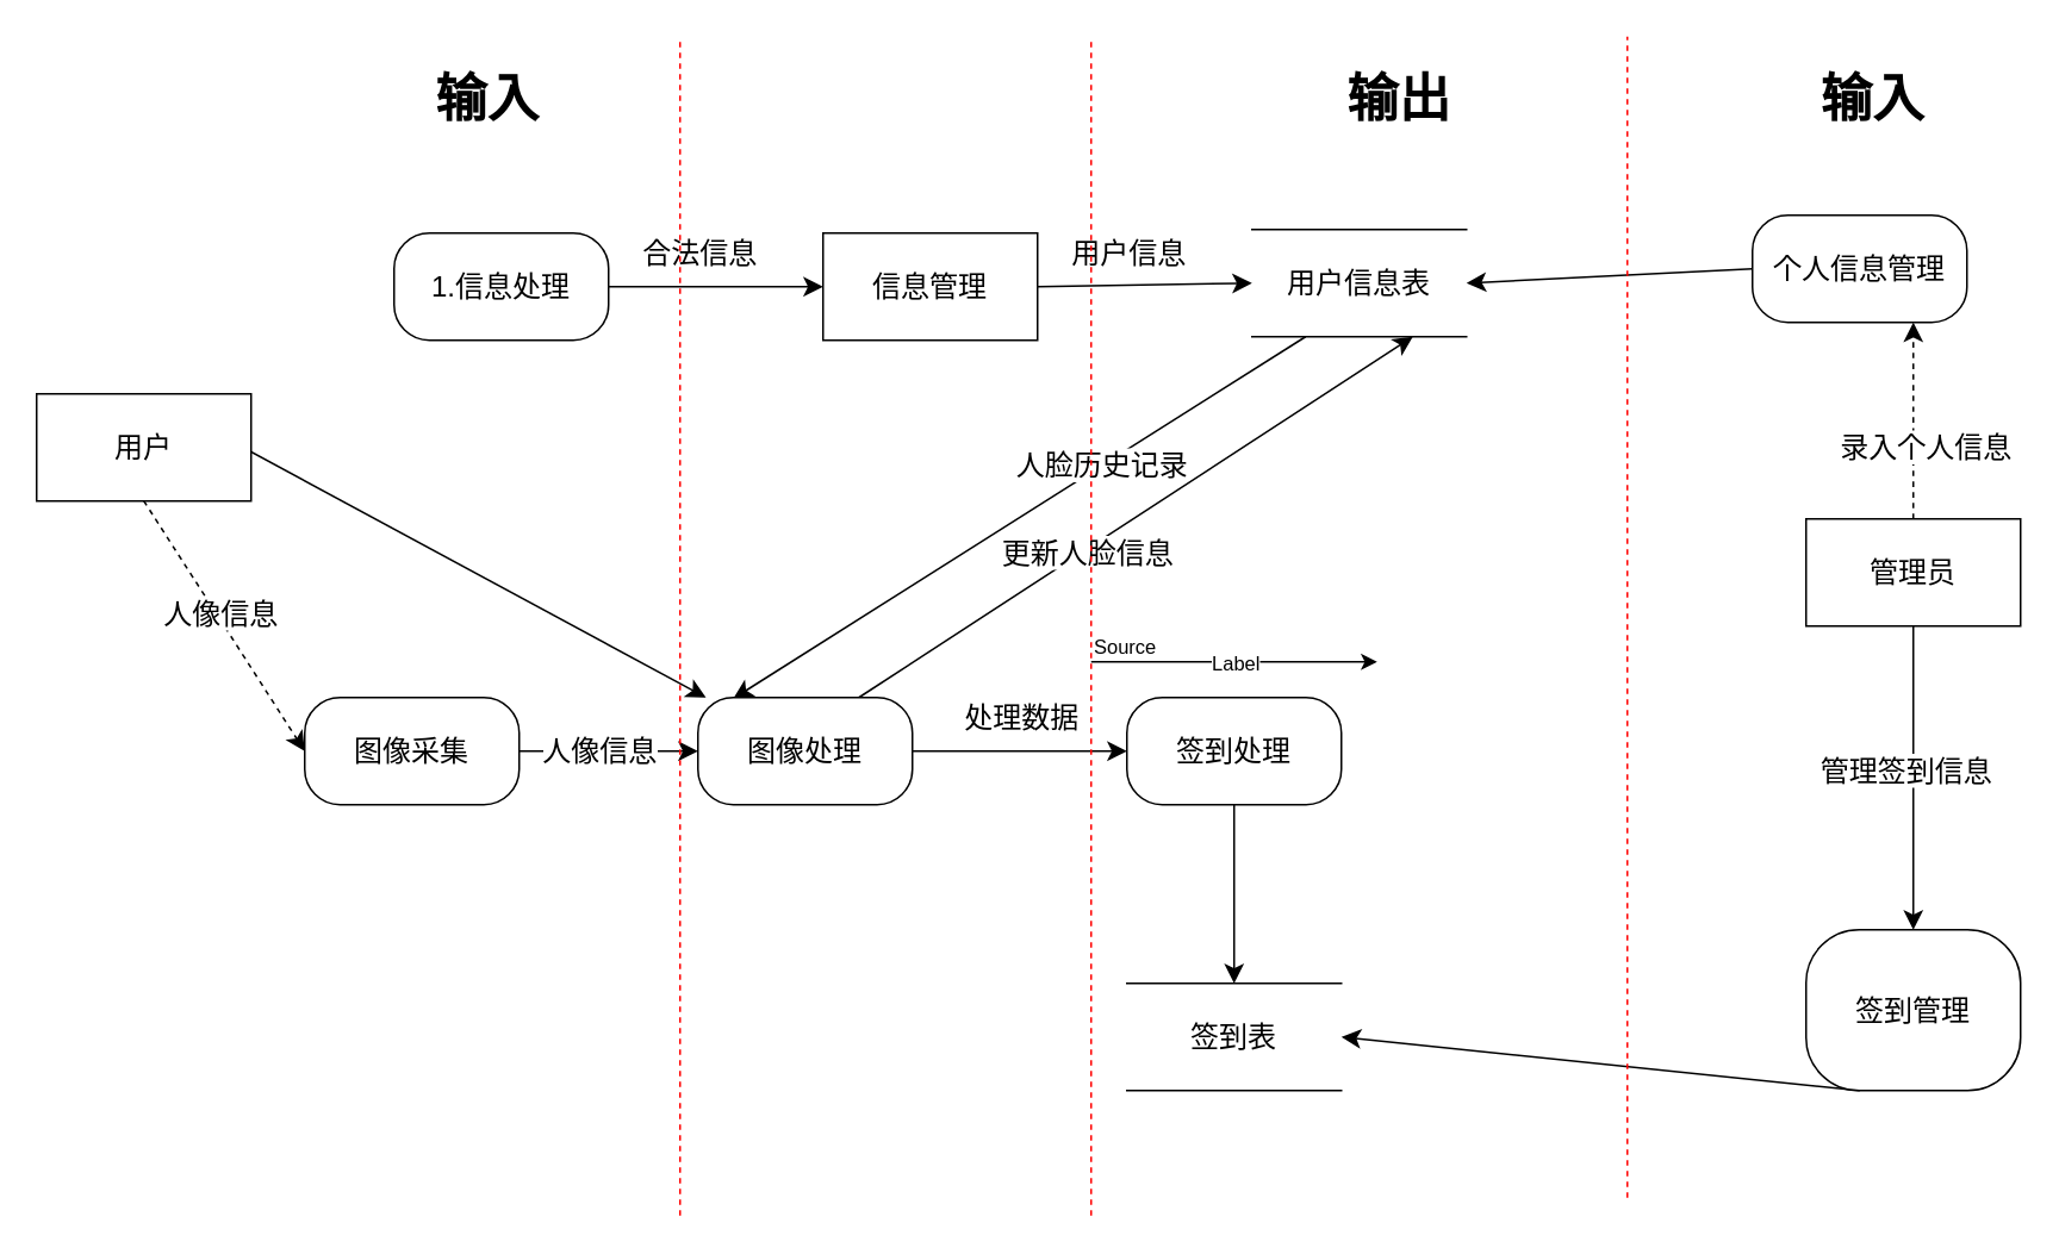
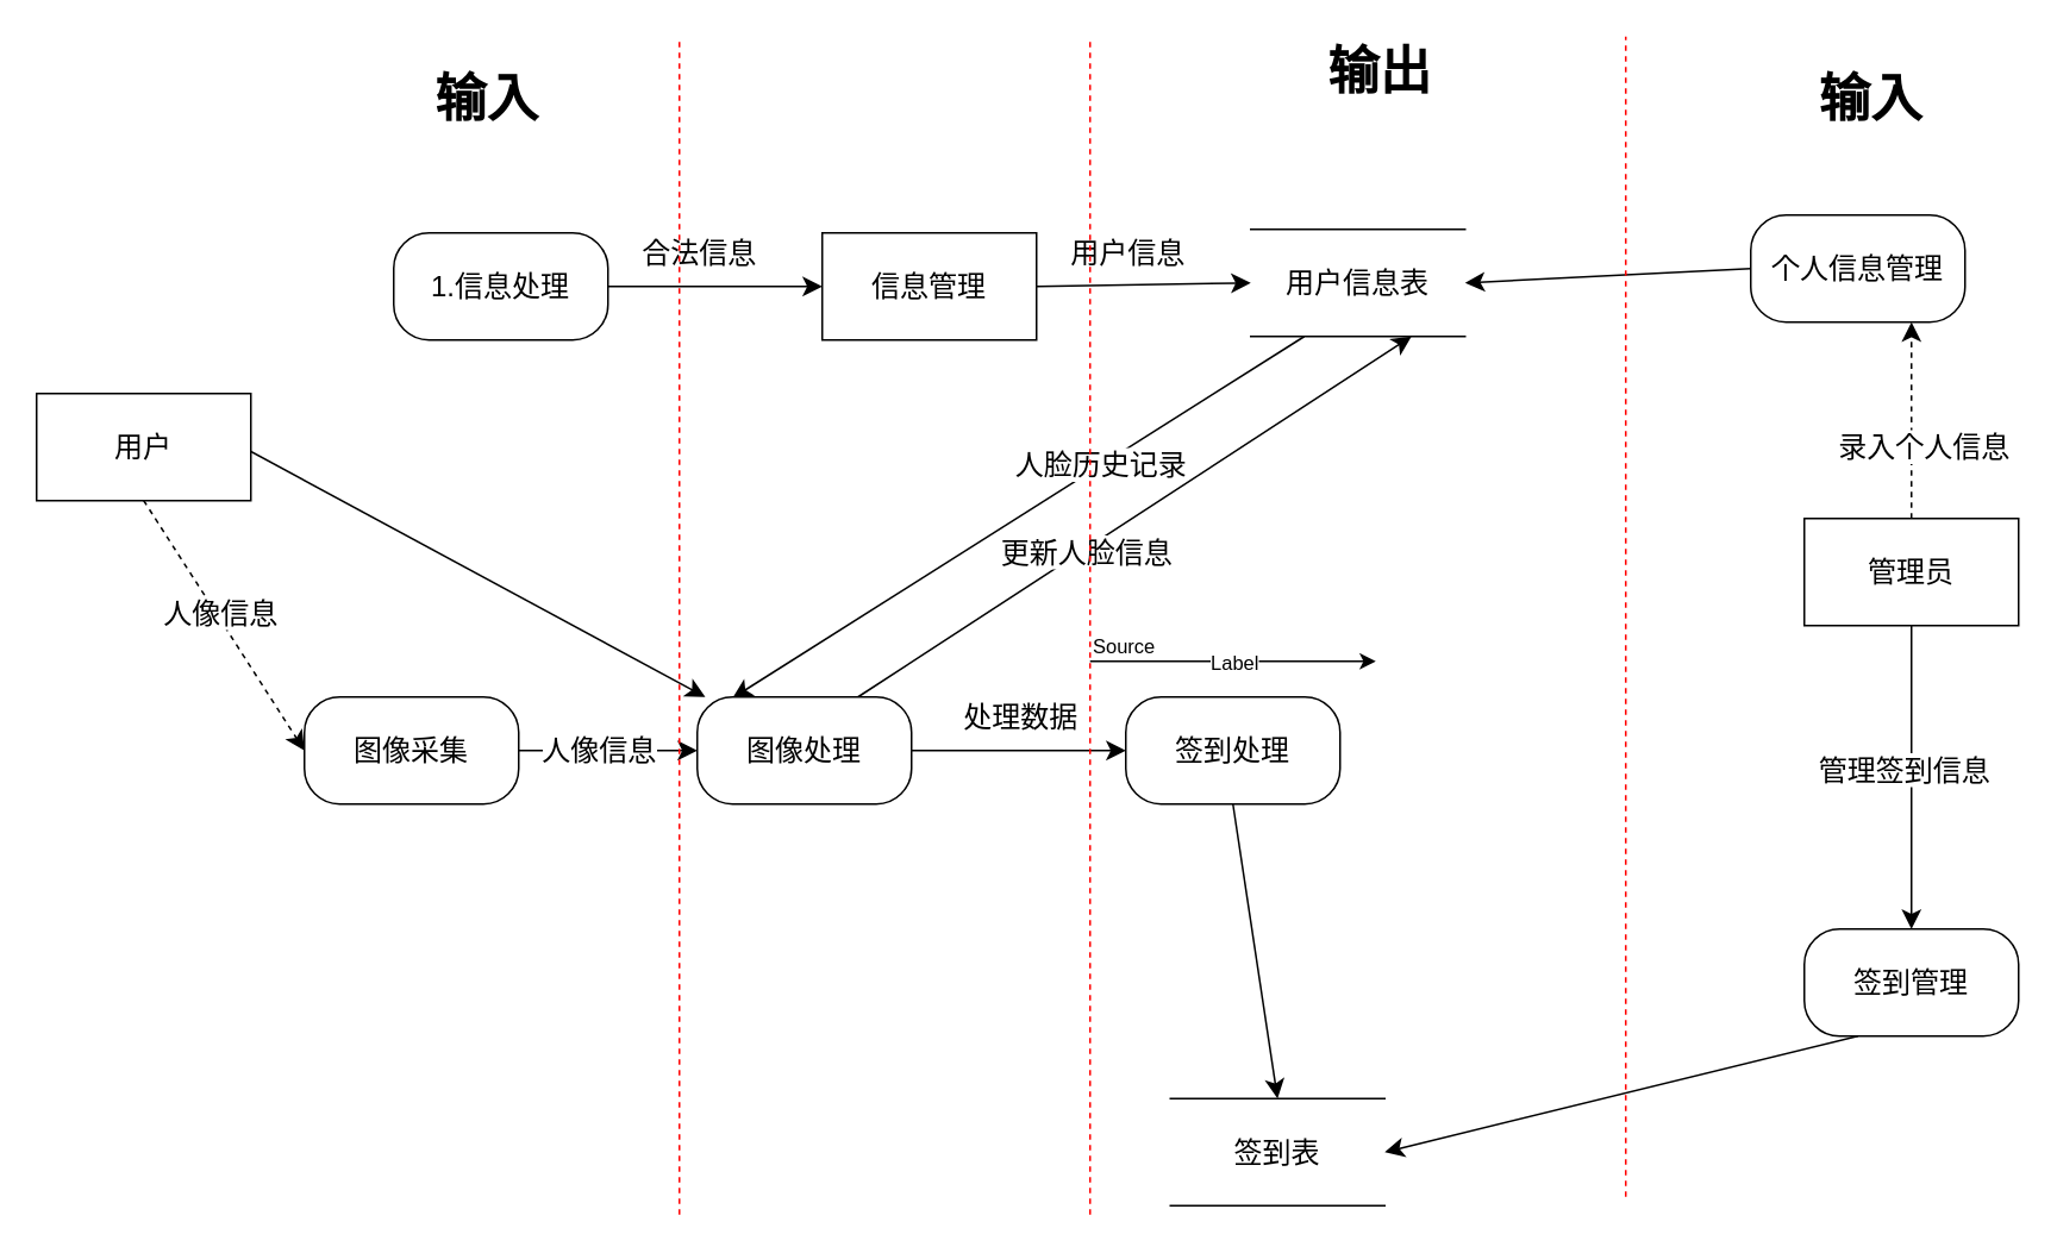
- <mxCell id="43" value="&lt;span style=&quot;font-size: 29px;&quot;&gt;&lt;b&gt;输出&lt;/b&gt;&lt;/span&gt;" style="text;html=1;align=center;verticalAlign=middle;whiteSpace=wrap;rounded=0;" vertex="1" parent="1"><mxGeometry x="700" y="40" width="165" height="30" as="geometry" /></mxCell>
+ <mxCell id="43" value="&lt;span style=&quot;font-size: 29px;&quot;&gt;&lt;b&gt;输出&lt;/b&gt;&lt;/span&gt;" style="text;html=1;align=center;verticalAlign=middle;whiteSpace=wrap;rounded=0;" vertex="1" parent="1"><mxGeometry x="690" y="25" width="165" height="30" as="geometry" /></mxCell>
- <mxCell id="34" value="签到管理" style="rounded=1;whiteSpace=wrap;html=1;fontSize=16;arcSize=33;" vertex="1" parent="1"><mxGeometry x="1010" y="520" width="120" height="90" as="geometry" /></mxCell>
+ <mxCell id="34" value="签到管理" style="rounded=1;whiteSpace=wrap;html=1;fontSize=16;arcSize=33;" vertex="1" parent="1"><mxGeometry x="1010" y="520" width="120" height="60" as="geometry" /></mxCell>
- <mxCell id="30" value="签到表" style="shape=partialRectangle;whiteSpace=wrap;html=1;left=0;right=0;fillColor=none;fontSize=16;" vertex="1" parent="1"><mxGeometry x="630" y="550" width="120" height="60" as="geometry" /></mxCell>
+ <mxCell id="30" value="签到表" style="shape=partialRectangle;whiteSpace=wrap;html=1;left=0;right=0;fillColor=none;fontSize=16;" vertex="1" parent="1"><mxGeometry x="655" y="615" width="120" height="60" as="geometry" /></mxCell>
